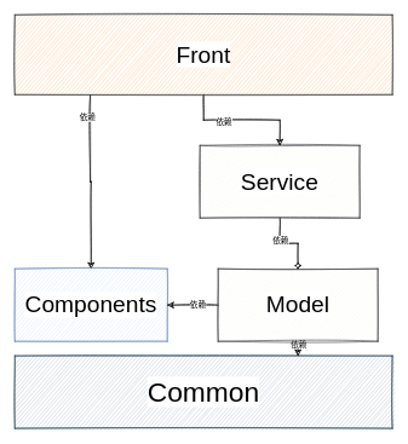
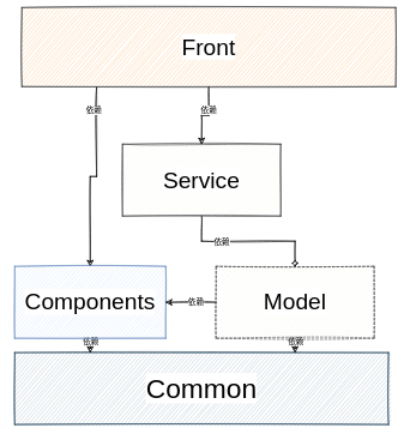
- <mxCell id="18" value="&lt;font style=&quot;font-size: 32px ; background-color: rgb(255 , 255 , 255)&quot;&gt;Front&lt;/font&gt;" style="rounded=0;whiteSpace=wrap;html=1;sketch=1;fillColor=#ffcc99;strokeColor=#36393d;" parent="1" vertex="1"><mxGeometry x="20" y="20" width="520" height="110" as="geometry" /></mxCell>
+ <mxCell id="18" value="&lt;font style=&quot;font-size: 32px ; background-color: rgb(255 , 255 , 255)&quot;&gt;Front&lt;/font&gt;" style="rounded=0;whiteSpace=wrap;html=1;sketch=1;fillColor=#ffcc99;strokeColor=#36393d;" parent="1" vertex="1"><mxGeometry x="30" y="10" width="520" height="110" as="geometry" /></mxCell>
- <mxCell id="15" value="&lt;font style=&quot;font-size: 32px ; background-color: rgb(255 , 255 , 255)&quot;&gt;Service&lt;/font&gt;" style="rounded=0;whiteSpace=wrap;html=1;sketch=1;fillColor=#f9f7ed;strokeColor=#36393d;" parent="1" vertex="1"><mxGeometry x="275" y="200" width="220" height="100" as="geometry" /></mxCell>
+ <mxCell id="15" value="&lt;font style=&quot;font-size: 32px ; background-color: rgb(255 , 255 , 255)&quot;&gt;Service&lt;/font&gt;" style="rounded=0;whiteSpace=wrap;html=1;sketch=1;fillColor=#f9f7ed;strokeColor=#36393d;" parent="1" vertex="1"><mxGeometry x="170" y="200" width="220" height="100" as="geometry" /></mxCell>
- <mxCell id="12" value="&lt;font style=&quot;font-size: 32px ; background-color: rgb(255 , 255 , 255)&quot;&gt;Model&lt;/font&gt;" style="rounded=0;whiteSpace=wrap;html=1;sketch=1;fillColor=#f9f7ed;strokeColor=#36393d;" parent="1" vertex="1"><mxGeometry x="300" y="370" width="220" height="100" as="geometry" /></mxCell>
+ <mxCell id="12" value="&lt;font style=&quot;font-size: 32px ; background-color: rgb(255 , 255 , 255)&quot;&gt;Model&lt;/font&gt;" style="rounded=0;whiteSpace=wrap;html=1;sketch=1;fillColor=#f9f7ed;strokeColor=#36393d;dashed=1;" parent="1" vertex="1"><mxGeometry x="300" y="370" width="220" height="100" as="geometry" /></mxCell>
+ <mxCell id="3" style="edgeStyle=orthogonalEdgeStyle;rounded=0;orthogonalLoop=1;jettySize=auto;html=1;exitX=0.5;exitY=1;exitDx=0;exitDy=0;entryX=0.202;entryY=0;entryDx=0;entryDy=0;entryPerimeter=0;sketch=1;" parent="1" source="7" target="2" edge="1"><mxGeometry relative="1" as="geometry" /></mxCell>
+ <mxCell id="4" value="依赖" style="edgeLabel;html=1;align=center;verticalAlign=middle;resizable=0;points=[];" parent="3" vertex="1" connectable="0"><mxGeometry x="-0.638" relative="1" as="geometry"><mxPoint as="offset" /></mxGeometry></mxCell>
